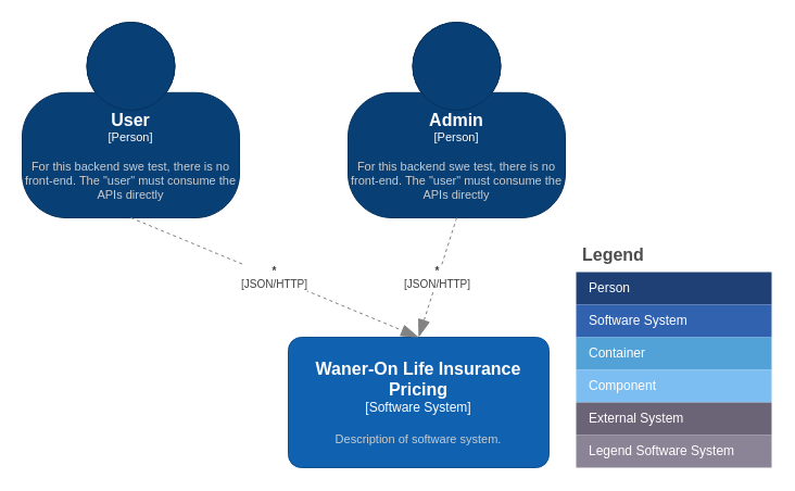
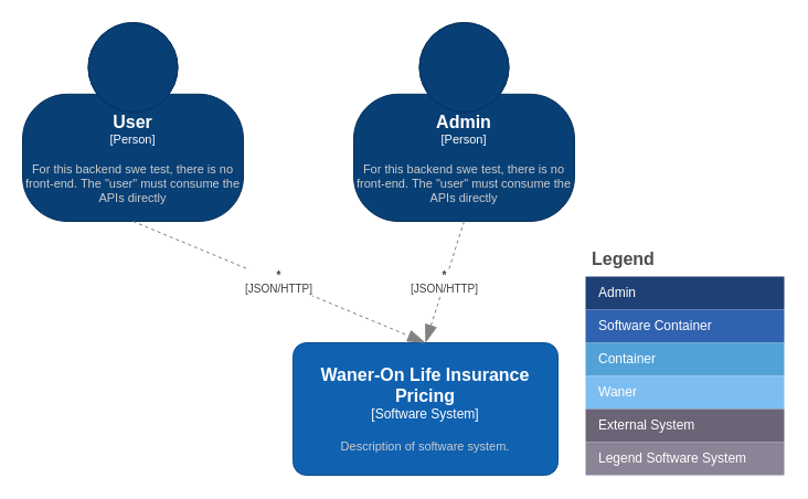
- <mxCell id="7" value="Person" style="shape=partialRectangle;html=1;whiteSpace=wrap;connectable=0;strokeColor=inherit;overflow=hidden;fillColor=#1E4074;top=0;left=0;bottom=0;right=0;pointerEvents=1;fontSize=12;align=left;fontColor=#FFFFFF;gradientColor=none;spacingLeft=10;spacingRight=4;" vertex="1" parent="6"><mxGeometry width="180" height="30" as="geometry"><mxRectangle width="180" height="30" as="alternateBounds" /></mxGeometry></mxCell>
+ <mxCell id="7" value="Admin" style="shape=partialRectangle;html=1;whiteSpace=wrap;connectable=0;strokeColor=inherit;overflow=hidden;fillColor=#1E4074;top=0;left=0;bottom=0;right=0;pointerEvents=1;fontSize=12;align=left;fontColor=#FFFFFF;gradientColor=none;spacingLeft=10;spacingRight=4;" vertex="1" parent="6"><mxGeometry width="180" height="30" as="geometry"><mxRectangle width="180" height="30" as="alternateBounds" /></mxGeometry></mxCell>
- <mxCell id="9" value="Software System" style="shape=partialRectangle;html=1;whiteSpace=wrap;connectable=0;strokeColor=inherit;overflow=hidden;fillColor=#3162AF;top=0;left=0;bottom=0;right=0;pointerEvents=1;fontSize=12;align=left;fontColor=#FFFFFF;gradientColor=none;spacingLeft=10;spacingRight=4;" vertex="1" parent="8"><mxGeometry width="180" height="30" as="geometry"><mxRectangle width="180" height="30" as="alternateBounds" /></mxGeometry></mxCell>
+ <mxCell id="9" value="Software Container" style="shape=partialRectangle;html=1;whiteSpace=wrap;connectable=0;strokeColor=inherit;overflow=hidden;fillColor=#3162AF;top=0;left=0;bottom=0;right=0;pointerEvents=1;fontSize=12;align=left;fontColor=#FFFFFF;gradientColor=none;spacingLeft=10;spacingRight=4;" vertex="1" parent="8"><mxGeometry width="180" height="30" as="geometry"><mxRectangle width="180" height="30" as="alternateBounds" /></mxGeometry></mxCell>
- <mxCell id="13" value="Component" style="shape=partialRectangle;html=1;whiteSpace=wrap;connectable=0;strokeColor=inherit;overflow=hidden;fillColor=#7dbef2;top=0;left=0;bottom=0;right=0;pointerEvents=1;fontSize=12;align=left;fontColor=#FFFFFF;gradientColor=none;spacingLeft=10;spacingRight=4;" vertex="1" parent="12"><mxGeometry width="180" height="30" as="geometry"><mxRectangle width="180" height="30" as="alternateBounds" /></mxGeometry></mxCell>
+ <mxCell id="13" value="Waner" style="shape=partialRectangle;html=1;whiteSpace=wrap;connectable=0;strokeColor=inherit;overflow=hidden;fillColor=#7dbef2;top=0;left=0;bottom=0;right=0;pointerEvents=1;fontSize=12;align=left;fontColor=#FFFFFF;gradientColor=none;spacingLeft=10;spacingRight=4;" vertex="1" parent="12"><mxGeometry width="180" height="30" as="geometry"><mxRectangle width="180" height="30" as="alternateBounds" /></mxGeometry></mxCell>
